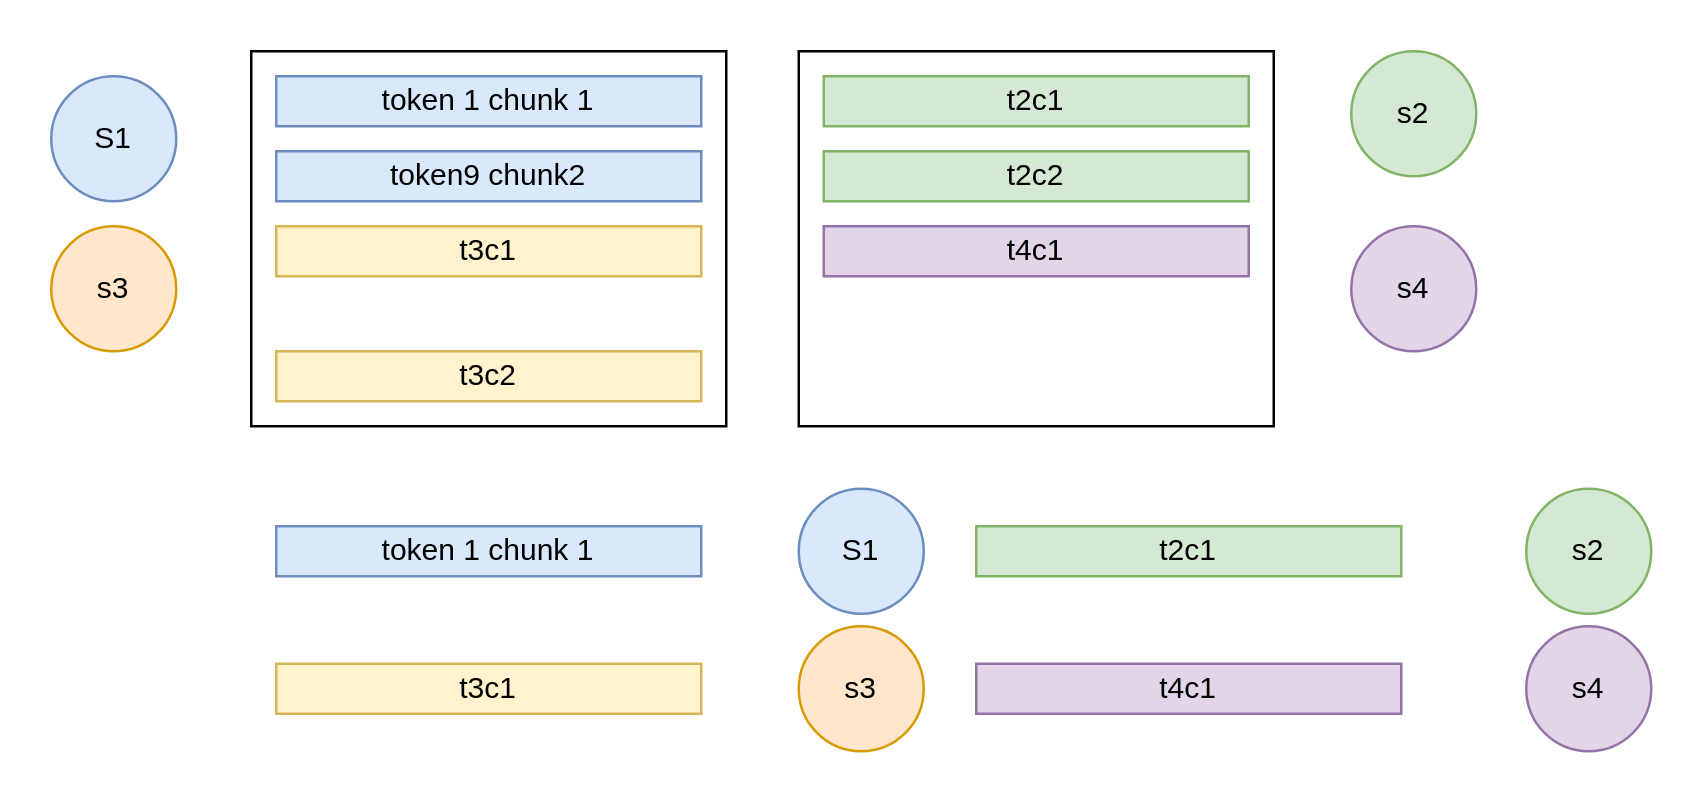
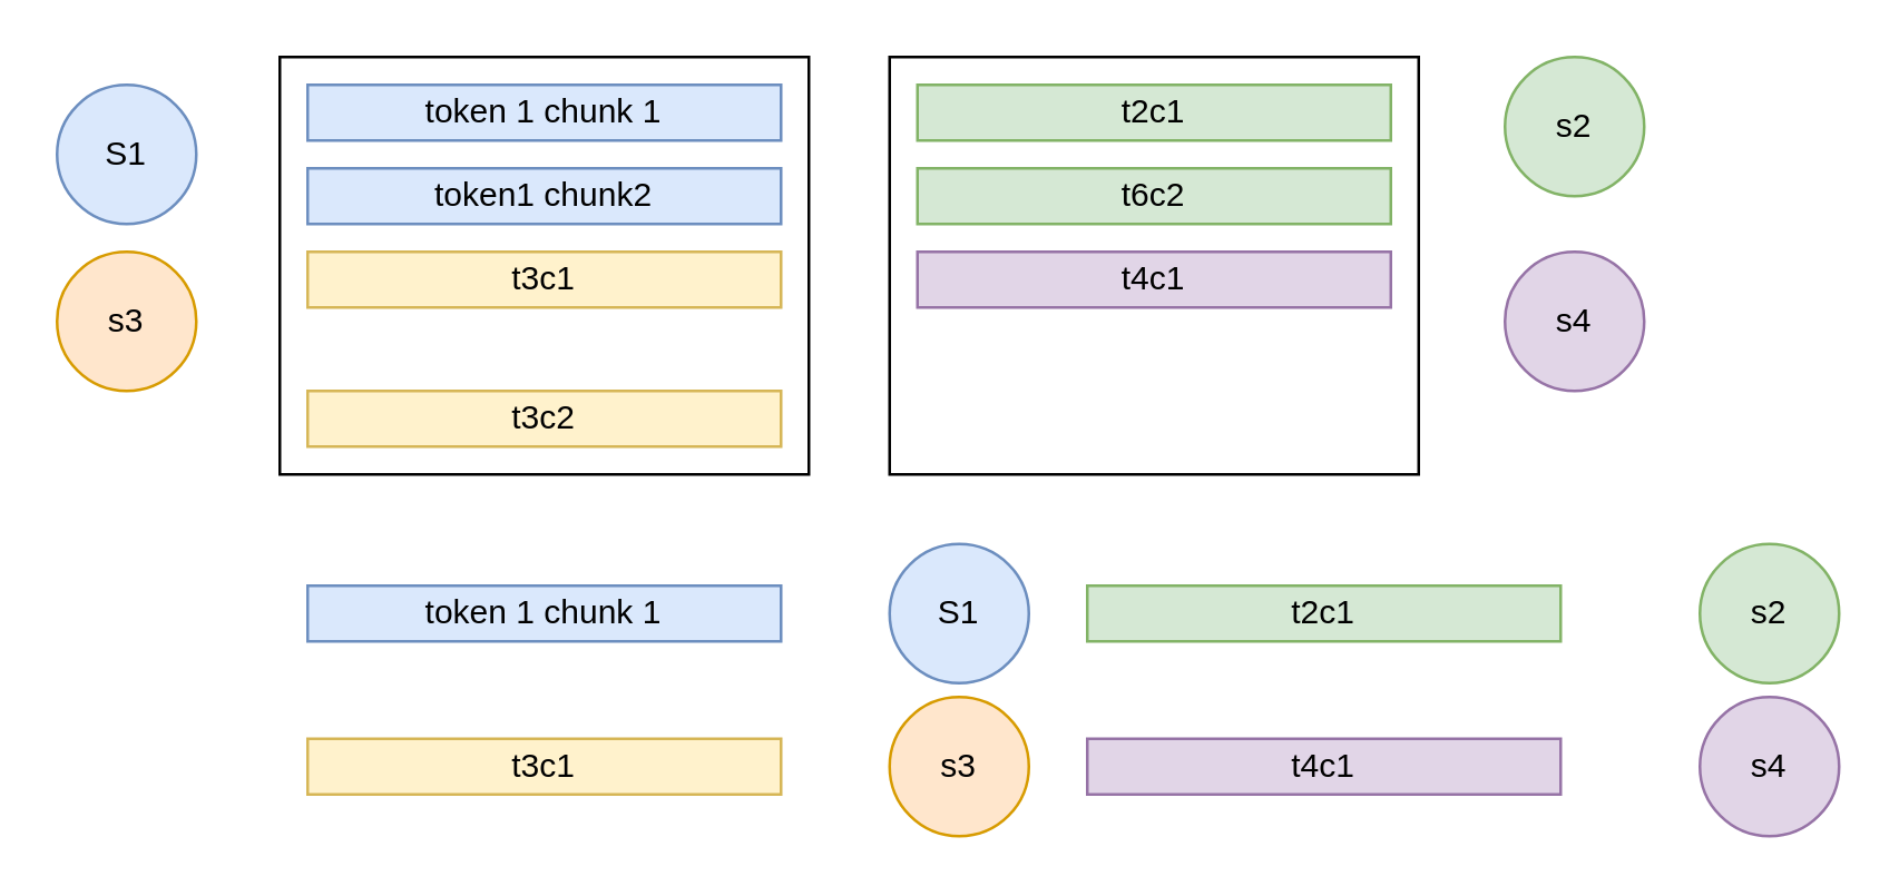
- <mxCell id="4" value="&lt;div&gt;token9 chunk2&lt;/div&gt;" style="rounded=0;whiteSpace=wrap;html=1;fillColor=#dae8fc;strokeColor=#6c8ebf;" parent="1" vertex="1"><mxGeometry x="110" y="60" width="170" height="20" as="geometry" /></mxCell>
+ <mxCell id="4" value="&lt;div&gt;token1 chunk2&lt;/div&gt;" style="rounded=0;whiteSpace=wrap;html=1;fillColor=#dae8fc;strokeColor=#6c8ebf;" parent="1" vertex="1"><mxGeometry x="110" y="60" width="170" height="20" as="geometry" /></mxCell>
- <mxCell id="7" value="t2c2" style="rounded=0;whiteSpace=wrap;html=1;fillColor=#d5e8d4;strokeColor=#82b366;" parent="1" vertex="1"><mxGeometry x="329" y="60" width="170" height="20" as="geometry" /></mxCell>
+ <mxCell id="7" value="t6c2" style="rounded=0;whiteSpace=wrap;html=1;fillColor=#d5e8d4;strokeColor=#82b366;" parent="1" vertex="1"><mxGeometry x="329" y="60" width="170" height="20" as="geometry" /></mxCell>
